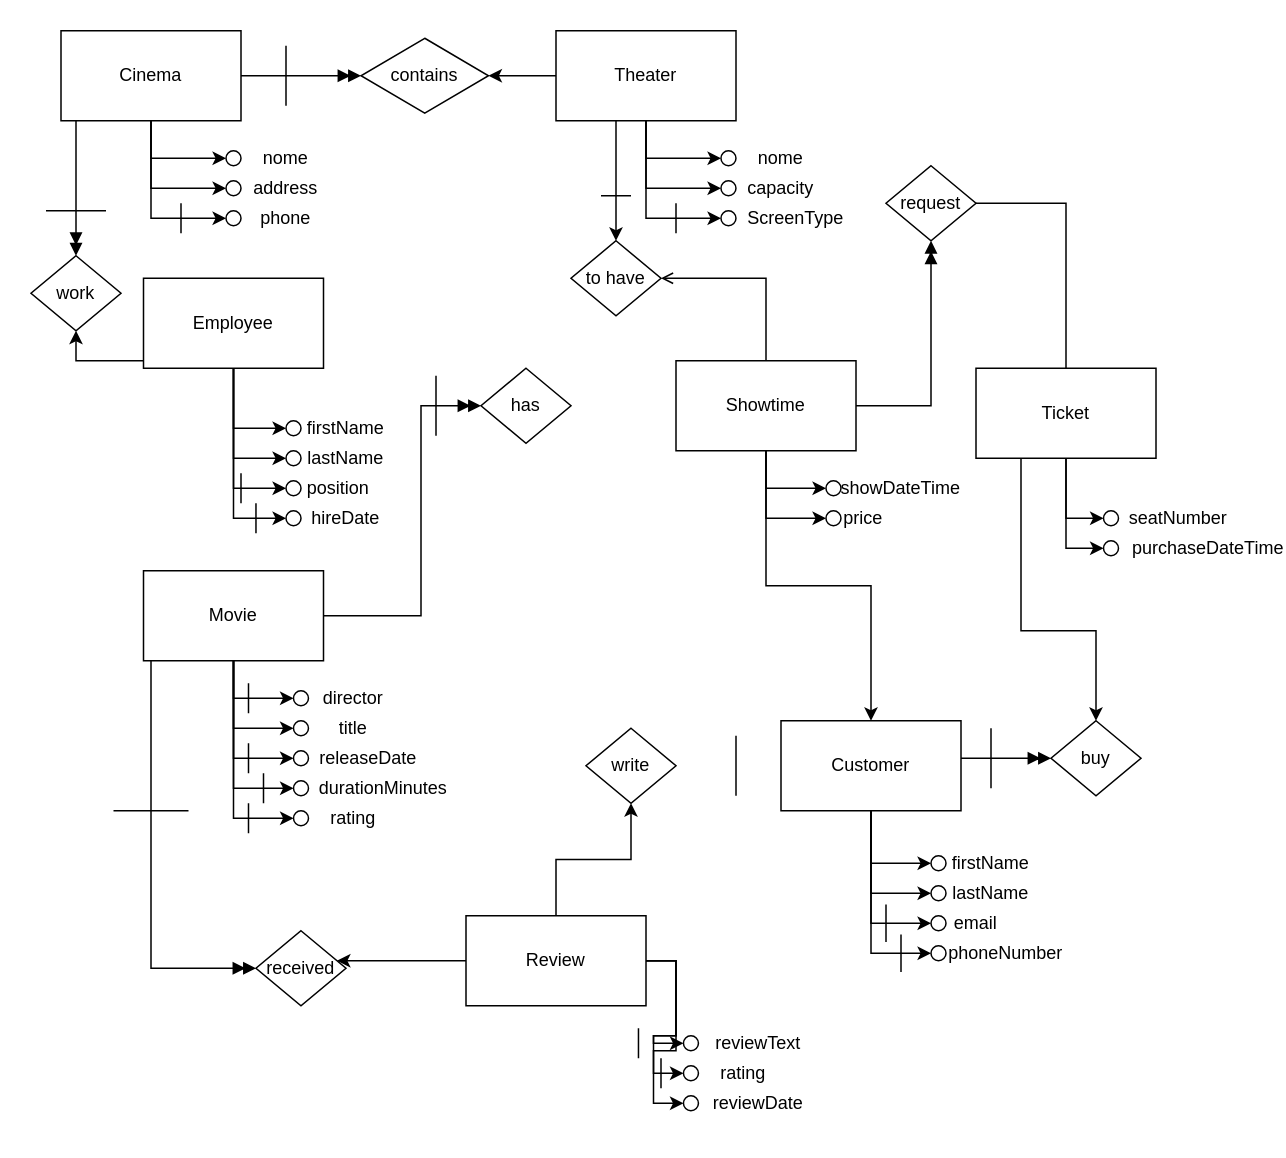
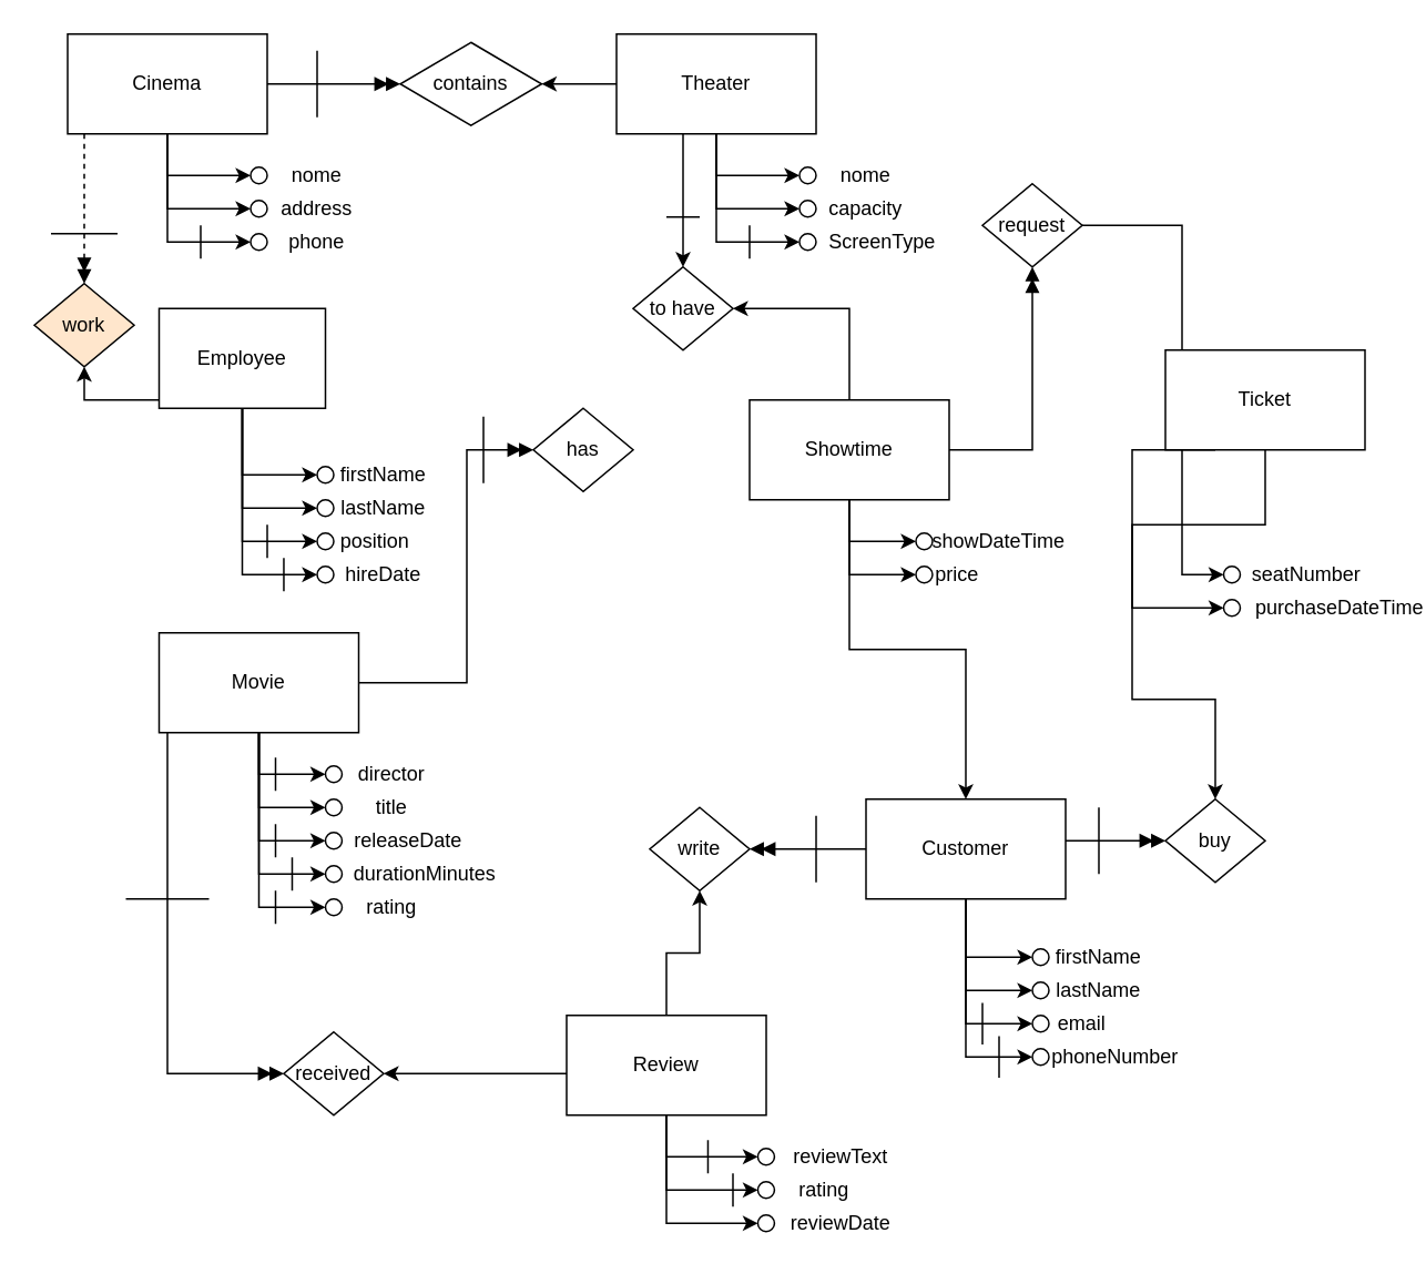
- <mxCell id="6" style="edgeStyle=orthogonalEdgeStyle;rounded=0;orthogonalLoop=1;jettySize=auto;html=1;entryX=0.5;entryY=0;entryDx=0;entryDy=0;endArrow=doubleBlock;endFill=1;" parent="1" source="7" target="116" edge="1"><mxGeometry relative="1" as="geometry"><Array as="points"><mxPoint x="50" y="100" /><mxPoint x="50" y="100" /></Array></mxGeometry></mxCell>
+ <mxCell id="6" style="edgeStyle=orthogonalEdgeStyle;rounded=0;orthogonalLoop=1;jettySize=auto;html=1;entryX=0.5;entryY=0;entryDx=0;entryDy=0;endArrow=doubleBlock;endFill=1;dashed=1;" parent="1" source="7" target="116" edge="1"><mxGeometry relative="1" as="geometry"><Array as="points"><mxPoint x="50" y="100" /><mxPoint x="50" y="100" /></Array></mxGeometry></mxCell>
- <mxCell id="52" style="edgeStyle=orthogonalEdgeStyle;rounded=0;orthogonalLoop=1;jettySize=auto;html=1;entryX=1;entryY=0.5;entryDx=0;entryDy=0;endArrow=open;" parent="1" source="57" target="58" edge="1"><mxGeometry relative="1" as="geometry"><Array as="points"><mxPoint x="510" y="185" /></Array></mxGeometry></mxCell>
+ <mxCell id="52" style="edgeStyle=orthogonalEdgeStyle;rounded=0;orthogonalLoop=1;jettySize=auto;html=1;entryX=1;entryY=0.5;entryDx=0;entryDy=0;" parent="1" source="57" target="58" edge="1"><mxGeometry relative="1" as="geometry"><Array as="points"><mxPoint x="510" y="185" /></Array></mxGeometry></mxCell>
- <mxCell id="116" value="work" style="rhombus;whiteSpace=wrap;html=1;" parent="1" vertex="1"><mxGeometry x="20" y="170" width="60" height="50" as="geometry" /></mxCell>
+ <mxCell id="116" value="work" style="rhombus;whiteSpace=wrap;html=1;fillColor=#ffe6cc;" parent="1" vertex="1"><mxGeometry x="20" y="170" width="60" height="50" as="geometry" /></mxCell>
- <mxCell id="115" value="Employee" style="rounded=0;whiteSpace=wrap;html=1;" parent="1" vertex="1"><mxGeometry x="95" y="185" width="120" height="60" as="geometry" /></mxCell>
+ <mxCell id="115" value="Employee" style="rounded=0;whiteSpace=wrap;html=1;" parent="1" vertex="1"><mxGeometry x="95" y="185" width="100" height="60" as="geometry" /></mxCell>
- <mxCell id="71" value="Ticket" style="rounded=0;whiteSpace=wrap;html=1;" parent="1" vertex="1"><mxGeometry x="650" y="245" width="120" height="60" as="geometry" /></mxCell>
+ <mxCell id="71" value="Ticket" style="rounded=0;whiteSpace=wrap;html=1;" parent="1" vertex="1"><mxGeometry x="700" y="210" width="120" height="60" as="geometry" /></mxCell>
+ <mxCell id="79" style="edgeStyle=orthogonalEdgeStyle;rounded=0;orthogonalLoop=1;jettySize=auto;html=1;entryX=1;entryY=0.5;entryDx=0;entryDy=0;endArrow=doubleBlock;endFill=1;" parent="1" source="80" target="98" edge="1"><mxGeometry relative="1" as="geometry" /></mxCell>
- <mxCell id="97" value="Review" style="rounded=0;whiteSpace=wrap;html=1;" parent="1" vertex="1"><mxGeometry x="310" y="610" width="120" height="60" as="geometry" /></mxCell>
+ <mxCell id="97" value="Review" style="rounded=0;whiteSpace=wrap;html=1;" parent="1" vertex="1"><mxGeometry x="340" y="610" width="120" height="60" as="geometry" /></mxCell>
